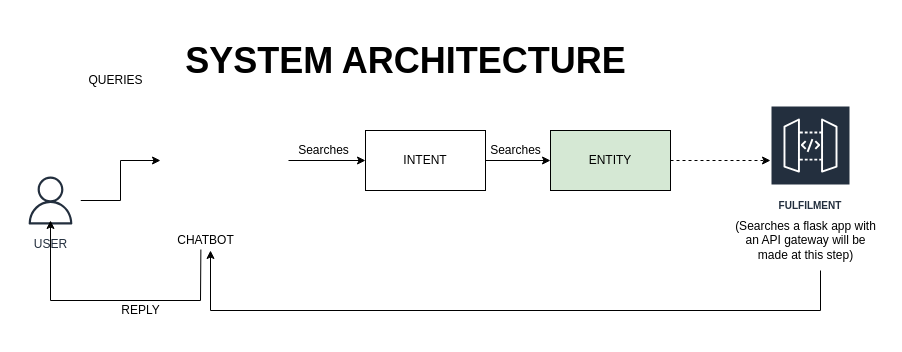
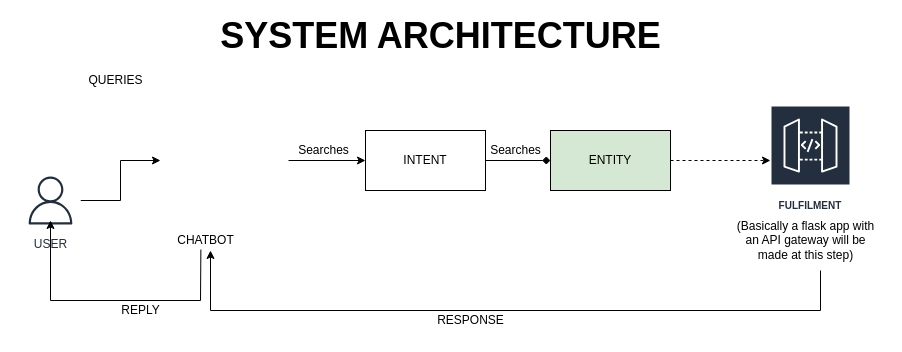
- <mxCell id="22" value="&lt;b&gt;&lt;font style=&quot;font-size: 36px&quot;&gt;SYSTEM ARCHITECTURE&lt;/font&gt;&lt;/b&gt;" style="text;html=1;align=center;verticalAlign=middle;resizable=0;points=[];autosize=1;strokeColor=none;fillColor=none;" vertex="1" parent="1"><mxGeometry x="175" y="45" width="460" height="30" as="geometry" /></mxCell>
+ <mxCell id="22" value="&lt;b&gt;&lt;font style=&quot;font-size: 36px&quot;&gt;SYSTEM ARCHITECTURE&lt;/font&gt;&lt;/b&gt;" style="text;html=1;align=center;verticalAlign=middle;resizable=0;points=[];autosize=1;strokeColor=none;fillColor=none;" vertex="1" parent="1"><mxGeometry x="210" y="20" width="460" height="30" as="geometry" /></mxCell>
- <mxCell id="8" value="" style="edgeStyle=orthogonalEdgeStyle;rounded=0;orthogonalLoop=1;jettySize=auto;html=1;" edge="1" parent="1" source="9" target="11"><mxGeometry relative="1" as="geometry" /></mxCell>
+ <mxCell id="8" value="" style="edgeStyle=orthogonalEdgeStyle;rounded=0;orthogonalLoop=1;jettySize=auto;html=1;endArrow=diamond;" edge="1" parent="1" source="9" target="11"><mxGeometry relative="1" as="geometry" /></mxCell>
- <mxCell id="13" value="(Searches a flask app with &lt;br&gt;an API gateway will be &lt;br&gt;made at this step)" style="text;html=1;align=center;verticalAlign=middle;resizable=0;points=[];autosize=1;strokeColor=none;fillColor=none;" vertex="1" parent="1"><mxGeometry x="730" y="215" width="150" height="50" as="geometry" /></mxCell>
+ <mxCell id="13" value="(Basically a flask app with &lt;br&gt;an API gateway will be &lt;br&gt;made at this step)" style="text;html=1;align=center;verticalAlign=middle;resizable=0;points=[];autosize=1;strokeColor=none;fillColor=none;" vertex="1" parent="1"><mxGeometry x="730" y="215" width="150" height="50" as="geometry" /></mxCell>
+ <mxCell id="14" value="RESPONSE" style="text;html=1;align=center;verticalAlign=middle;resizable=0;points=[];autosize=1;strokeColor=none;fillColor=none;" vertex="1" parent="1"><mxGeometry x="430" y="310" width="80" height="20" as="geometry" /></mxCell>
